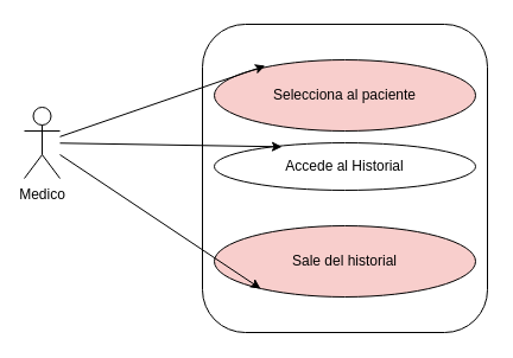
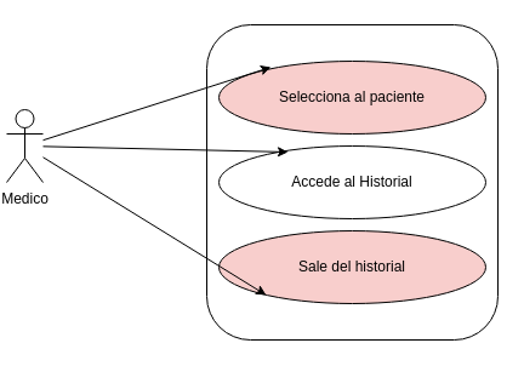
- <mxCell id="2" value="&lt;font style=&quot;vertical-align: inherit;&quot;&gt;&lt;font style=&quot;vertical-align: inherit;&quot;&gt;Medico&lt;/font&gt;&lt;/font&gt;" style="shape=umlActor;verticalLabelPosition=bottom;verticalAlign=top;html=1;outlineConnect=0;" vertex="1" parent="1"><mxGeometry x="20" y="90" width="30" height="60" as="geometry" /></mxCell>
+ <mxCell id="2" value="&lt;font style=&quot;vertical-align: inherit;&quot;&gt;&lt;font style=&quot;vertical-align: inherit;&quot;&gt;Medico&lt;/font&gt;&lt;/font&gt;" style="shape=umlActor;verticalLabelPosition=bottom;verticalAlign=top;html=1;outlineConnect=0;" vertex="1" parent="1"><mxGeometry x="5" y="90" width="30" height="60" as="geometry" /></mxCell>
- <mxCell id="5" value="&lt;font style=&quot;vertical-align: inherit;&quot;&gt;&lt;font style=&quot;vertical-align: inherit;&quot;&gt;Accede al Historial&lt;/font&gt;&lt;/font&gt;" style="ellipse;whiteSpace=wrap;html=1;" vertex="1" parent="1"><mxGeometry x="180" y="120" width="220" height="40" as="geometry" /></mxCell>
+ <mxCell id="5" value="&lt;font style=&quot;vertical-align: inherit;&quot;&gt;&lt;font style=&quot;vertical-align: inherit;&quot;&gt;Accede al Historial&lt;/font&gt;&lt;/font&gt;" style="ellipse;whiteSpace=wrap;html=1;" vertex="1" parent="1"><mxGeometry x="180" y="120" width="220" height="60" as="geometry" /></mxCell>
